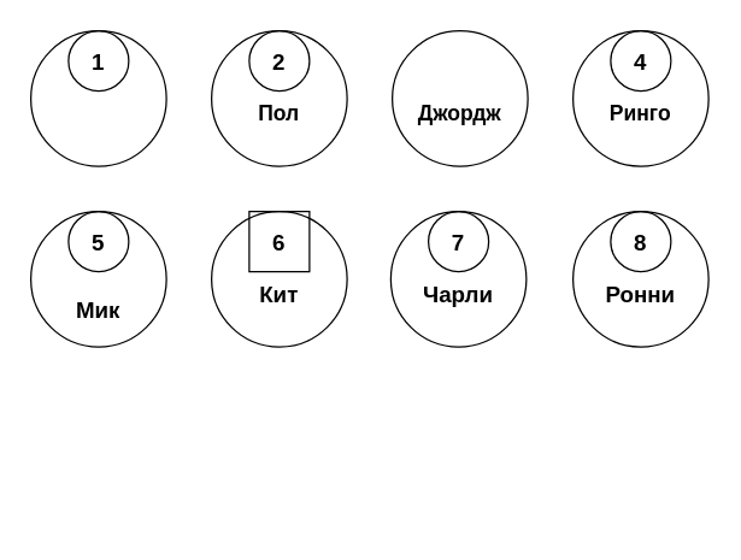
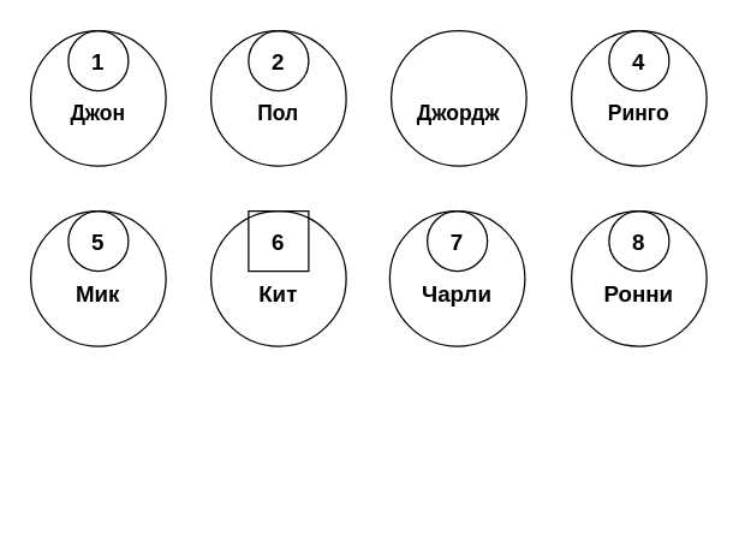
+ <mxCell id="6" value="&lt;span style=&quot;font-size: 14px;&quot;&gt;&lt;b&gt;Джон&lt;/b&gt;&lt;/span&gt;" style="text;html=1;strokeColor=none;fillColor=none;align=center;verticalAlign=middle;whiteSpace=wrap;rounded=0;" vertex="1" parent="3"><mxGeometry x="15" y="40" width="60" height="30" as="geometry" /></mxCell>
- <mxCell id="33" value="&lt;span style=&quot;font-size: 15px;&quot;&gt;&lt;b&gt;Мик&lt;/b&gt;&lt;/span&gt;" style="text;html=1;strokeColor=none;fillColor=none;align=center;verticalAlign=middle;whiteSpace=wrap;rounded=0;" vertex="1" parent="30"><mxGeometry x="15" y="50" width="60" height="30" as="geometry" /></mxCell>
+ <mxCell id="33" value="&lt;span style=&quot;font-size: 15px;&quot;&gt;&lt;b&gt;Мик&lt;/b&gt;&lt;/span&gt;" style="text;html=1;strokeColor=none;fillColor=none;align=center;verticalAlign=middle;whiteSpace=wrap;rounded=0;" vertex="1" parent="30"><mxGeometry x="15" y="40" width="60" height="30" as="geometry" /></mxCell>
